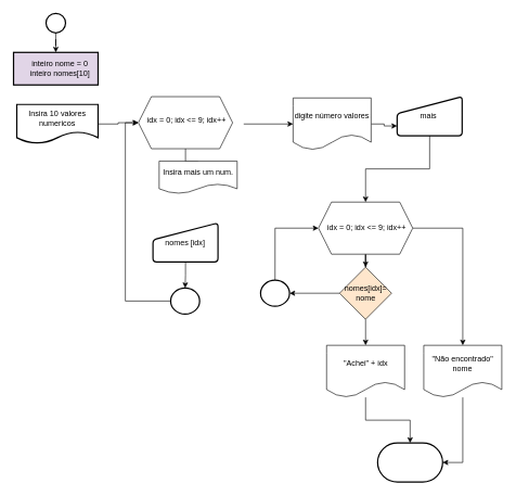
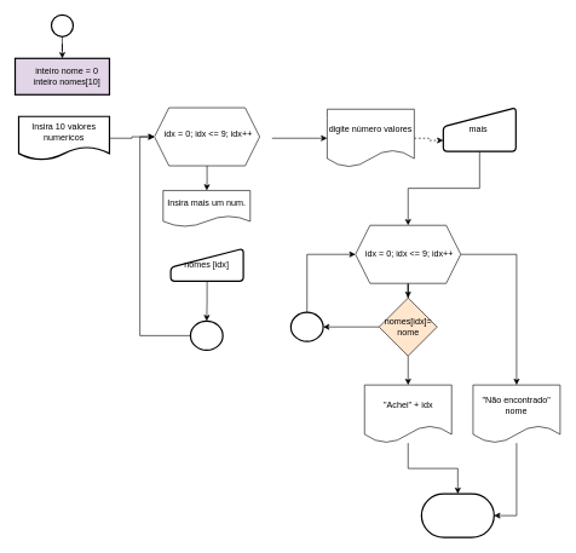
- <mxCell id="24" style="edgeStyle=orthogonalEdgeStyle;rounded=0;orthogonalLoop=1;jettySize=auto;html=1;entryX=0;entryY=0.75;entryDx=0;entryDy=0;" edge="1" parent="1" source="25" target="27"><mxGeometry relative="1" as="geometry" /></mxCell>
+ <mxCell id="24" style="edgeStyle=orthogonalEdgeStyle;rounded=0;orthogonalLoop=1;jettySize=auto;html=1;entryX=0;entryY=0.75;entryDx=0;entryDy=0;dashed=1;" edge="1" parent="1" source="25" target="27"><mxGeometry relative="1" as="geometry" /></mxCell>
- <mxCell id="10" value="Insira mais um num." style="shape=document;whiteSpace=wrap;html=1;boundedLbl=1;" vertex="1" parent="1"><mxGeometry x="243.97" y="247" width="120" height="50" as="geometry" /></mxCell>
+ <mxCell id="10" value="Insira mais um num." style="shape=document;whiteSpace=wrap;html=1;boundedLbl=1;" vertex="1" parent="1"><mxGeometry x="223.97" y="262" width="120" height="50" as="geometry" /></mxCell>
- <mxCell id="12" value="nomes [idx]" style="html=1;strokeWidth=2;shape=manualInput;whiteSpace=wrap;rounded=1;size=26;arcSize=11;" vertex="1" parent="1"><mxGeometry x="234.47" y="342" width="100" height="60" as="geometry" /></mxCell>
+ <mxCell id="12" value="nomes [idx]" style="html=1;strokeWidth=2;shape=manualInput;whiteSpace=wrap;rounded=1;size=26;arcSize=11;" vertex="1" parent="1"><mxGeometry x="234.47" y="342" width="100" height="45" as="geometry" /></mxCell>
